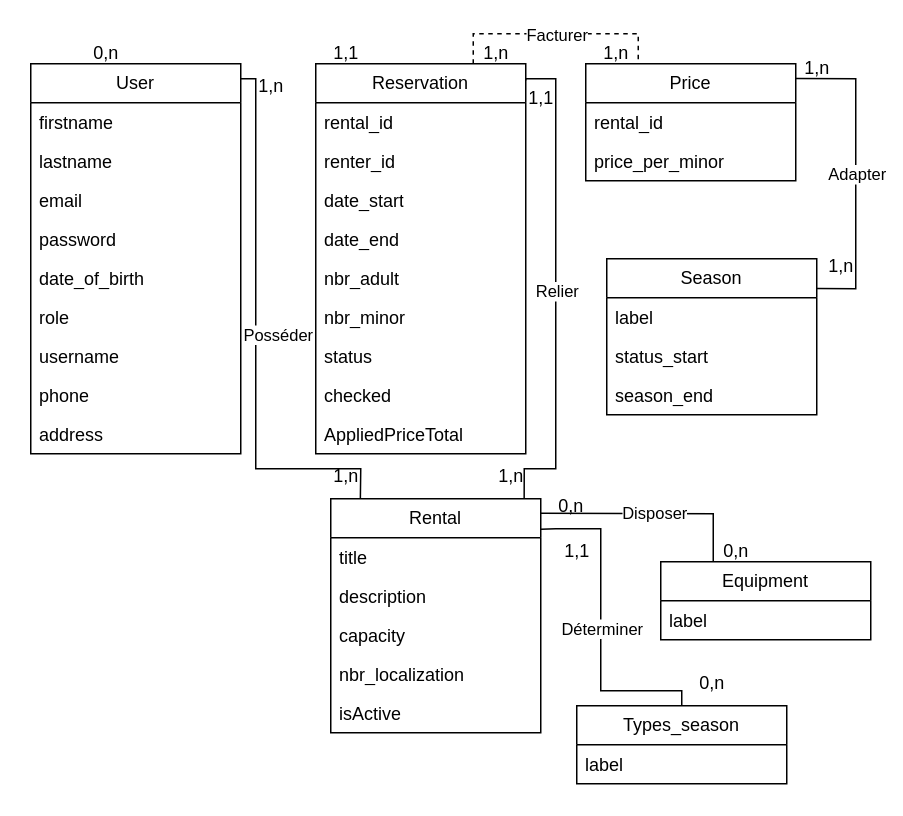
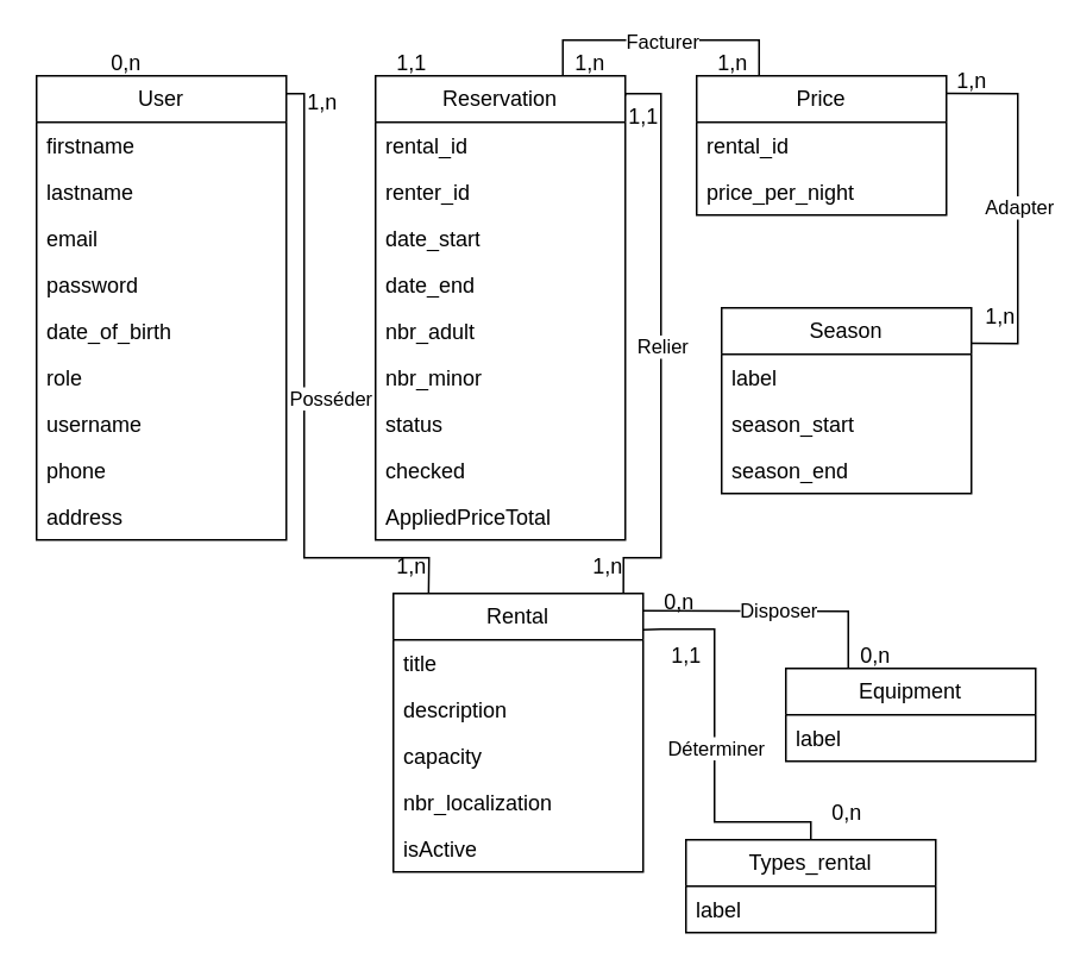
- <mxCell id="43" value="" style="endArrow=none;html=1;rounded=0;endFill=0;entryX=0.25;entryY=0;entryDx=0;entryDy=0;exitX=0.75;exitY=0;exitDx=0;exitDy=0;dashed=1;" parent="1" source="23" target="10" edge="1"><mxGeometry relative="1" as="geometry"><mxPoint x="344" y="26" as="sourcePoint" /><mxPoint x="358" y="162" as="targetPoint" /><Array as="points"><mxPoint x="315" y="22" /><mxPoint x="425" y="22" /></Array></mxGeometry></mxCell>
+ <mxCell id="43" value="" style="endArrow=none;html=1;rounded=0;endFill=0;entryX=0.25;entryY=0;entryDx=0;entryDy=0;exitX=0.75;exitY=0;exitDx=0;exitDy=0;" parent="1" source="23" target="10" edge="1"><mxGeometry relative="1" as="geometry"><mxPoint x="344" y="26" as="sourcePoint" /><mxPoint x="358" y="162" as="targetPoint" /><Array as="points"><mxPoint x="315" y="22" /><mxPoint x="425" y="22" /></Array></mxGeometry></mxCell>
- <mxCell id="12" value="price_per_minor" style="text;strokeColor=none;fillColor=none;align=left;verticalAlign=top;spacingLeft=4;spacingRight=4;overflow=hidden;rotatable=0;points=[[0,0.5],[1,0.5]];portConstraint=eastwest;whiteSpace=wrap;html=1;" parent="10" vertex="1"><mxGeometry y="52" width="140" height="26" as="geometry" /></mxCell>
+ <mxCell id="12" value="price_per_night" style="text;strokeColor=none;fillColor=none;align=left;verticalAlign=top;spacingLeft=4;spacingRight=4;overflow=hidden;rotatable=0;points=[[0,0.5],[1,0.5]];portConstraint=eastwest;whiteSpace=wrap;html=1;" parent="10" vertex="1"><mxGeometry y="52" width="140" height="26" as="geometry" /></mxCell>
- <mxCell id="35" value="status_start" style="text;strokeColor=none;fillColor=none;align=left;verticalAlign=top;spacingLeft=4;spacingRight=4;overflow=hidden;rotatable=0;points=[[0,0.5],[1,0.5]];portConstraint=eastwest;whiteSpace=wrap;html=1;" parent="33" vertex="1"><mxGeometry y="52" width="140" height="26" as="geometry" /></mxCell>
+ <mxCell id="35" value="season_start" style="text;strokeColor=none;fillColor=none;align=left;verticalAlign=top;spacingLeft=4;spacingRight=4;overflow=hidden;rotatable=0;points=[[0,0.5],[1,0.5]];portConstraint=eastwest;whiteSpace=wrap;html=1;" parent="33" vertex="1"><mxGeometry y="52" width="140" height="26" as="geometry" /></mxCell>
- <mxCell id="2" value="&lt;span style=&quot;text-align: left;&quot;&gt;Types_season&lt;/span&gt;" style="swimlane;fontStyle=0;childLayout=stackLayout;horizontal=1;startSize=26;fillColor=none;horizontalStack=0;resizeParent=1;resizeParentMax=0;resizeLast=0;collapsible=1;marginBottom=0;whiteSpace=wrap;html=1;" parent="1" vertex="1"><mxGeometry x="384" y="470" width="140" height="52" as="geometry" /></mxCell>
+ <mxCell id="2" value="&lt;span style=&quot;text-align: left;&quot;&gt;Types_rental&lt;/span&gt;" style="swimlane;fontStyle=0;childLayout=stackLayout;horizontal=1;startSize=26;fillColor=none;horizontalStack=0;resizeParent=1;resizeParentMax=0;resizeLast=0;collapsible=1;marginBottom=0;whiteSpace=wrap;html=1;" parent="1" vertex="1"><mxGeometry x="384" y="470" width="140" height="52" as="geometry" /></mxCell>
